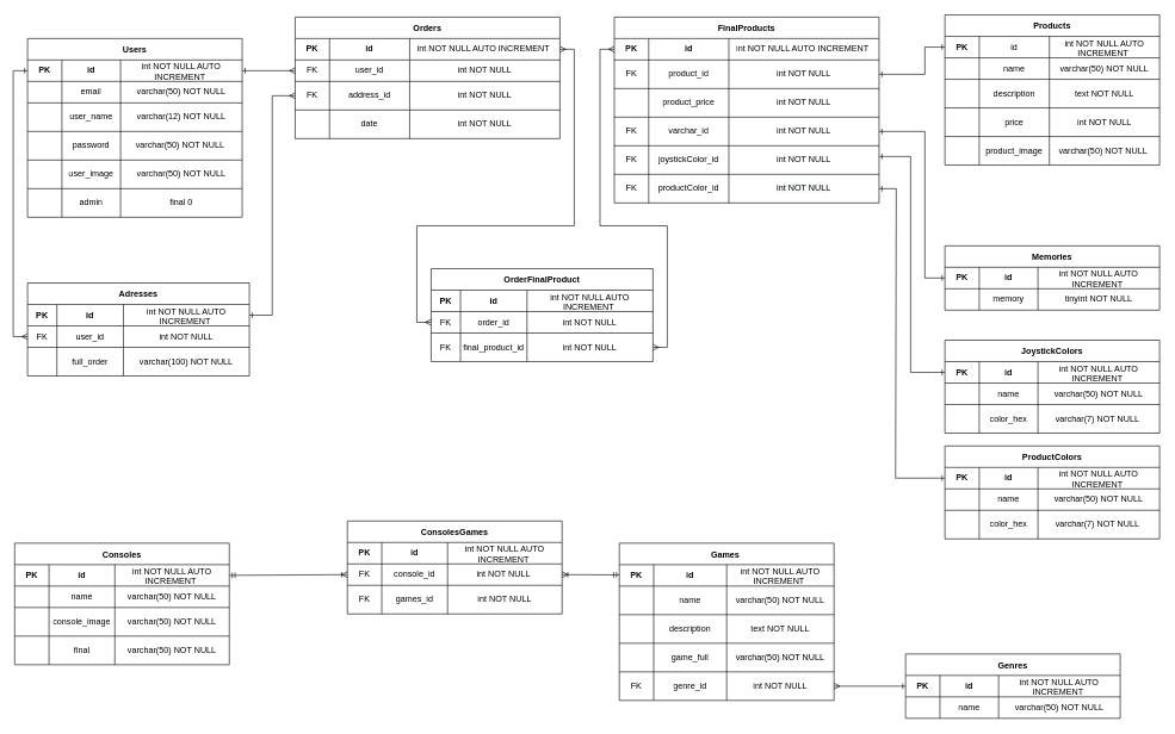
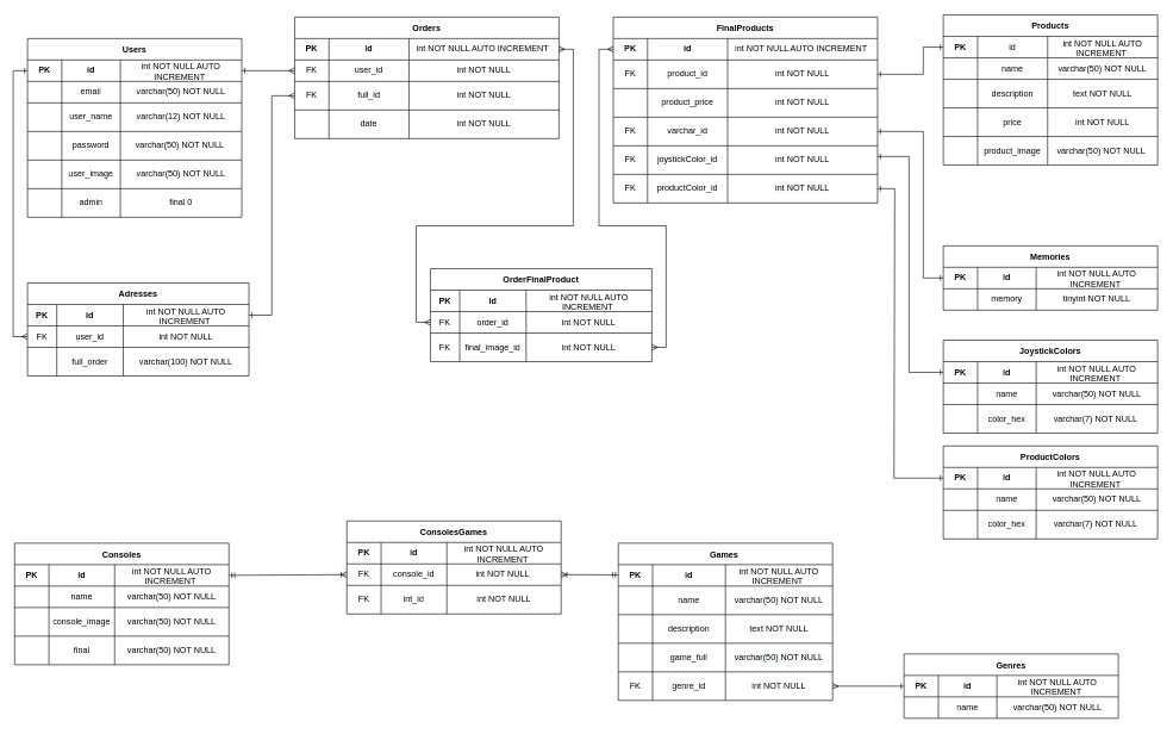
- <mxCell id="186" value="address_id" style="shape=partialRectangle;html=1;whiteSpace=wrap;connectable=0;fillColor=none;top=0;left=0;bottom=0;right=0;overflow=hidden;" vertex="1" parent="184"><mxGeometry x="48" width="112" height="40" as="geometry"><mxRectangle width="112" height="40" as="alternateBounds" /></mxGeometry></mxCell>
+ <mxCell id="186" value="full_id" style="shape=partialRectangle;html=1;whiteSpace=wrap;connectable=0;fillColor=none;top=0;left=0;bottom=0;right=0;overflow=hidden;" vertex="1" parent="184"><mxGeometry x="48" width="112" height="40" as="geometry"><mxRectangle width="112" height="40" as="alternateBounds" /></mxGeometry></mxCell>
- <mxCell id="205" value="final_product_id" style="shape=partialRectangle;html=1;whiteSpace=wrap;connectable=0;fillColor=none;top=0;left=0;bottom=0;right=0;overflow=hidden;" vertex="1" parent="203"><mxGeometry x="41" width="93" height="40" as="geometry"><mxRectangle width="93" height="40" as="alternateBounds" /></mxGeometry></mxCell>
+ <mxCell id="205" value="final_image_id" style="shape=partialRectangle;html=1;whiteSpace=wrap;connectable=0;fillColor=none;top=0;left=0;bottom=0;right=0;overflow=hidden;" vertex="1" parent="203"><mxGeometry x="41" width="93" height="40" as="geometry"><mxRectangle width="93" height="40" as="alternateBounds" /></mxGeometry></mxCell>
- <mxCell id="106" value="games_id" style="shape=partialRectangle;html=1;whiteSpace=wrap;connectable=0;fillColor=none;top=0;left=0;bottom=0;right=0;overflow=hidden;" parent="104" vertex="1"><mxGeometry x="48" width="92" height="40" as="geometry"><mxRectangle width="92" height="40" as="alternateBounds" /></mxGeometry></mxCell>
+ <mxCell id="106" value="int_id" style="shape=partialRectangle;html=1;whiteSpace=wrap;connectable=0;fillColor=none;top=0;left=0;bottom=0;right=0;overflow=hidden;" parent="104" vertex="1"><mxGeometry x="48" width="92" height="40" as="geometry"><mxRectangle width="92" height="40" as="alternateBounds" /></mxGeometry></mxCell>
